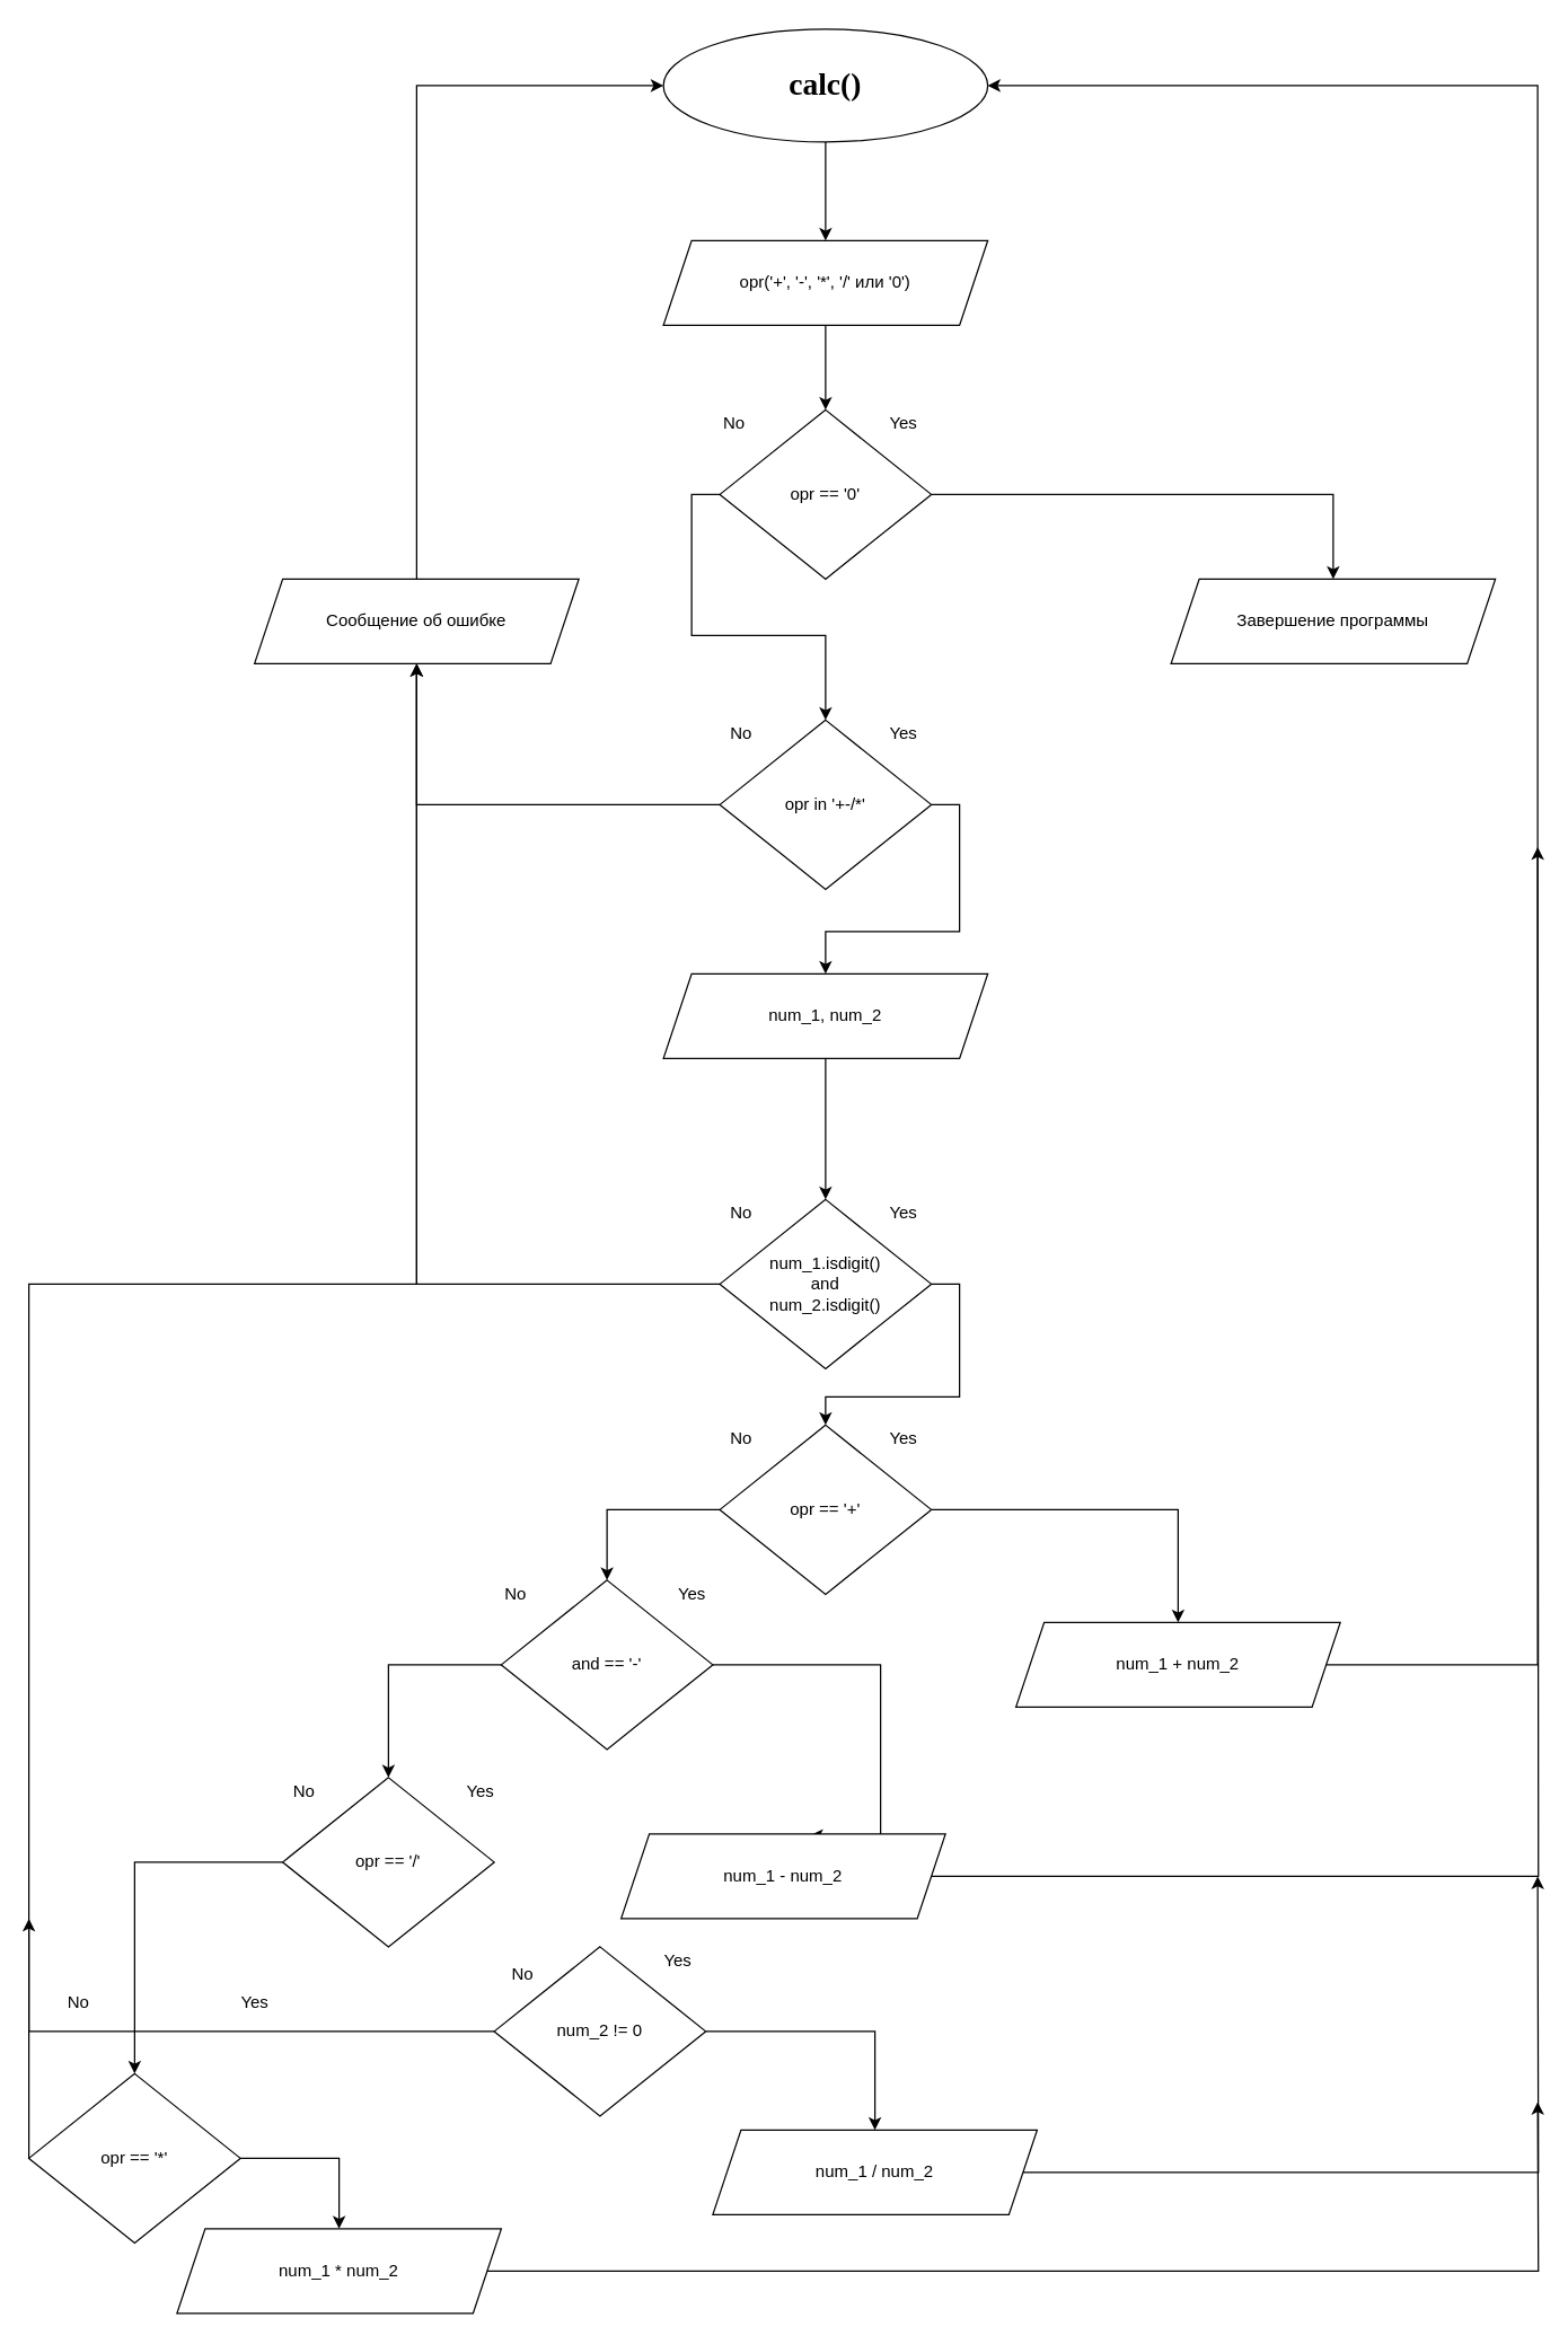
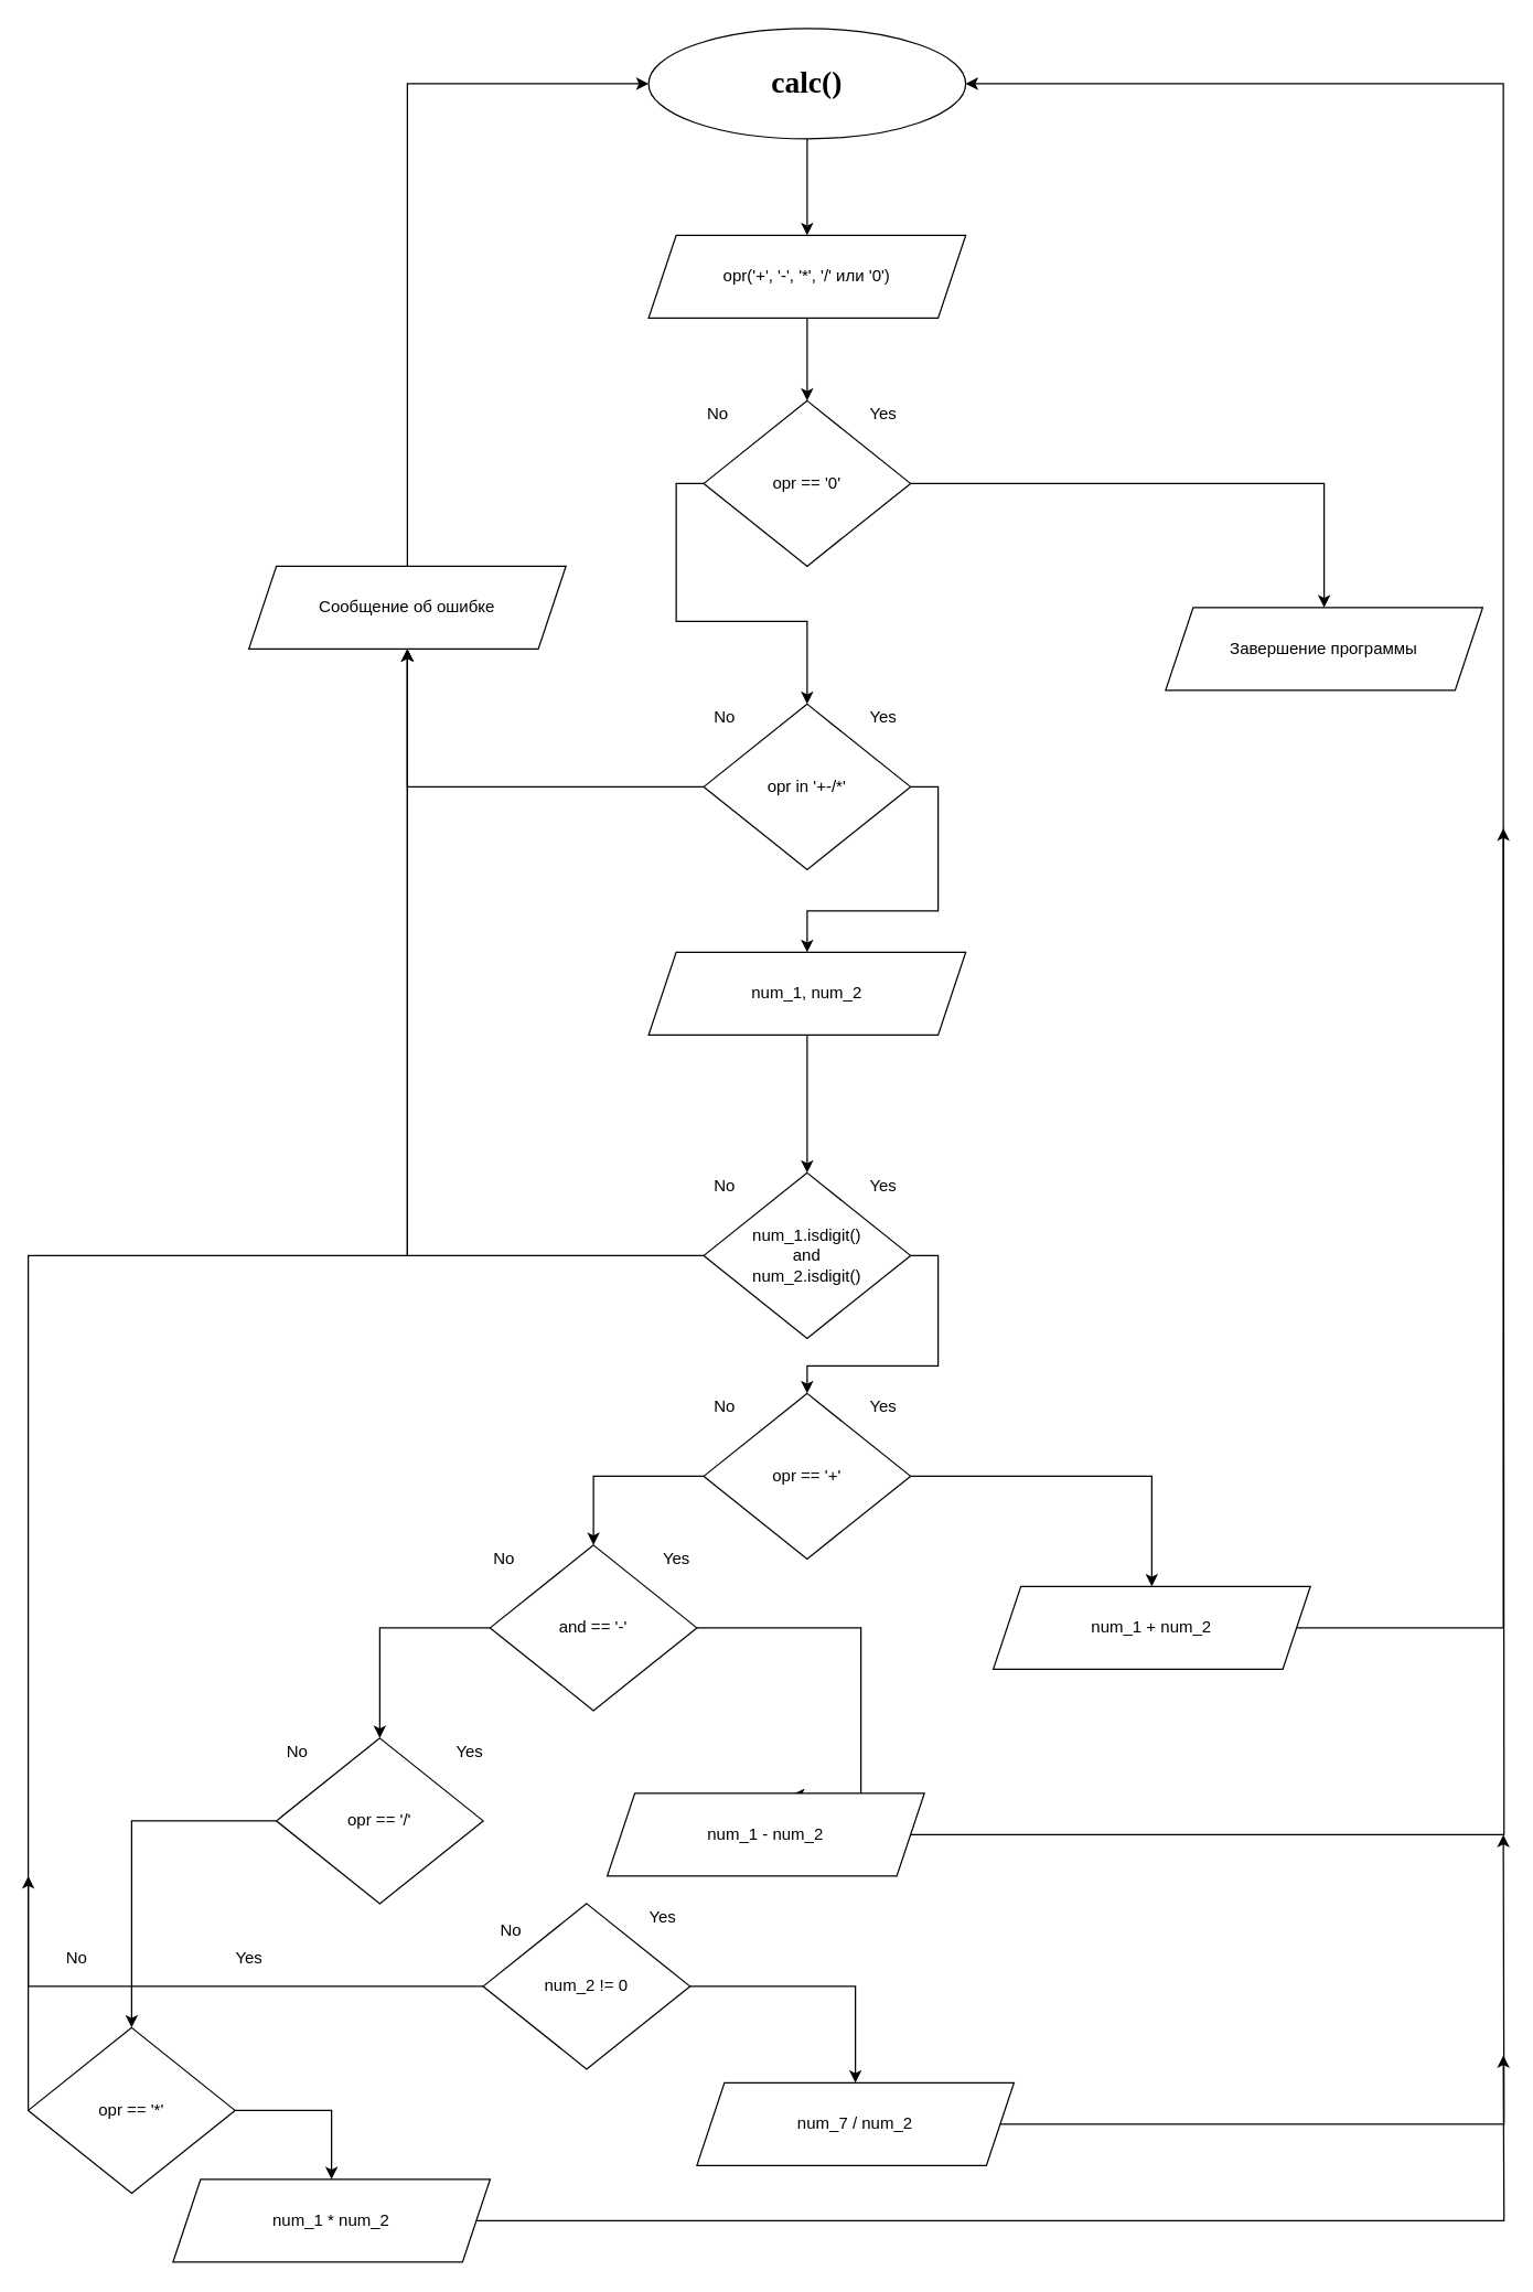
- <mxCell id="11" value="Завершение программы" style="shape=parallelogram;perimeter=parallelogramPerimeter;whiteSpace=wrap;html=1;fixedSize=1;" vertex="1" parent="1"><mxGeometry x="830" y="410" width="230" height="60" as="geometry" /></mxCell>
+ <mxCell id="11" value="Завершение программы" style="shape=parallelogram;perimeter=parallelogramPerimeter;whiteSpace=wrap;html=1;fixedSize=1;" vertex="1" parent="1"><mxGeometry x="845" y="440" width="230" height="60" as="geometry" /></mxCell>
- <mxCell id="46" value="num_1 / num_2" style="shape=parallelogram;perimeter=parallelogramPerimeter;whiteSpace=wrap;html=1;fixedSize=1;" vertex="1" parent="1"><mxGeometry x="505" y="1510" width="230" height="60" as="geometry" /></mxCell>
+ <mxCell id="46" value="num_7 / num_2" style="shape=parallelogram;perimeter=parallelogramPerimeter;whiteSpace=wrap;html=1;fixedSize=1;" vertex="1" parent="1"><mxGeometry x="505" y="1510" width="230" height="60" as="geometry" /></mxCell>
